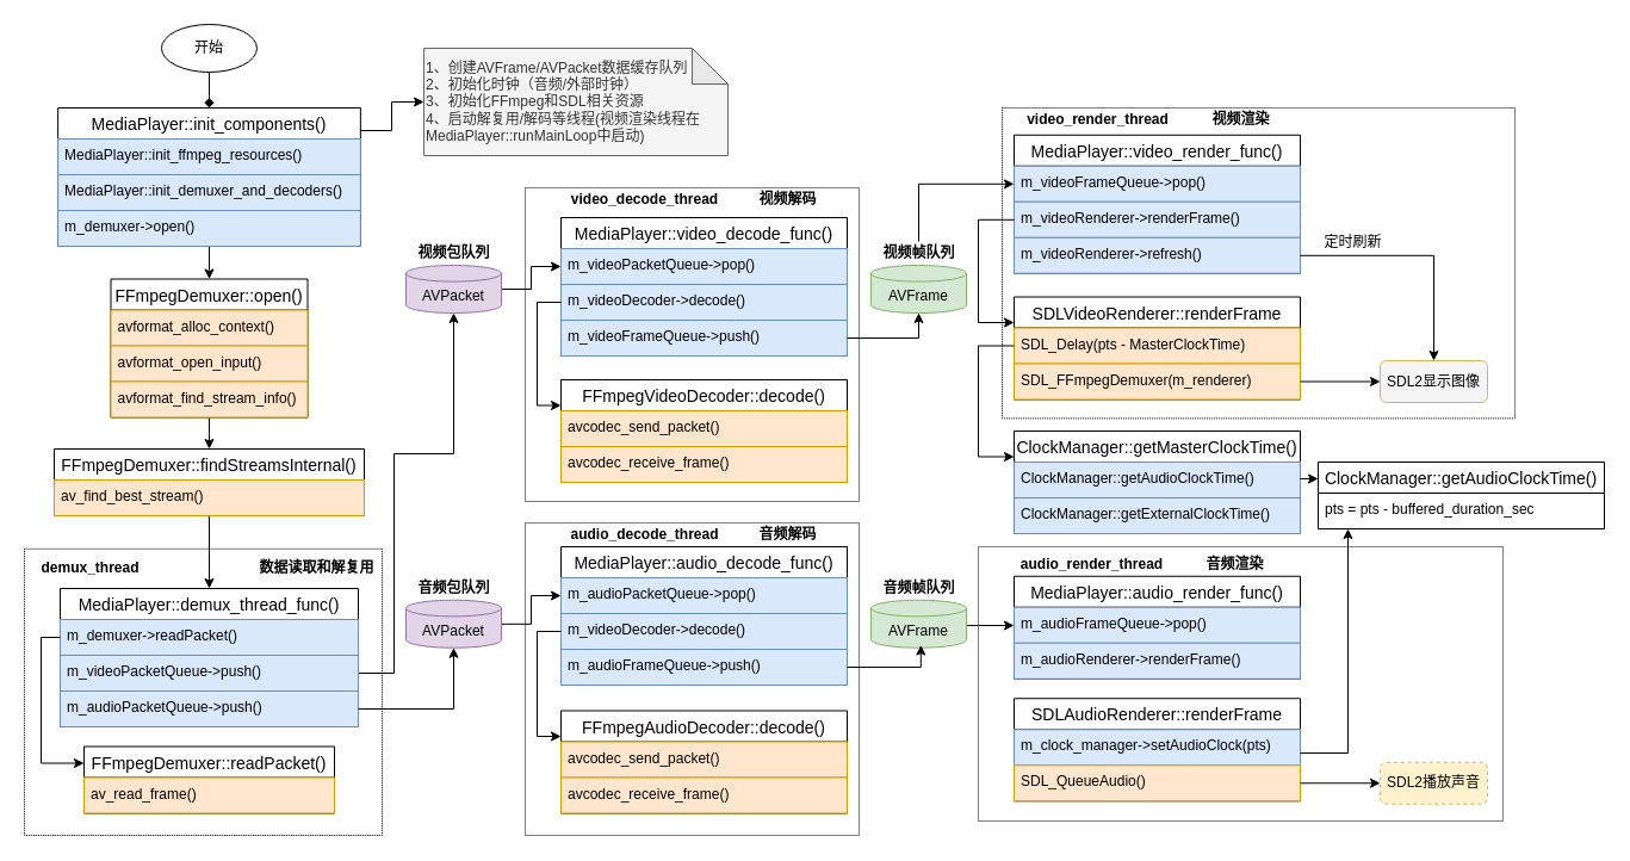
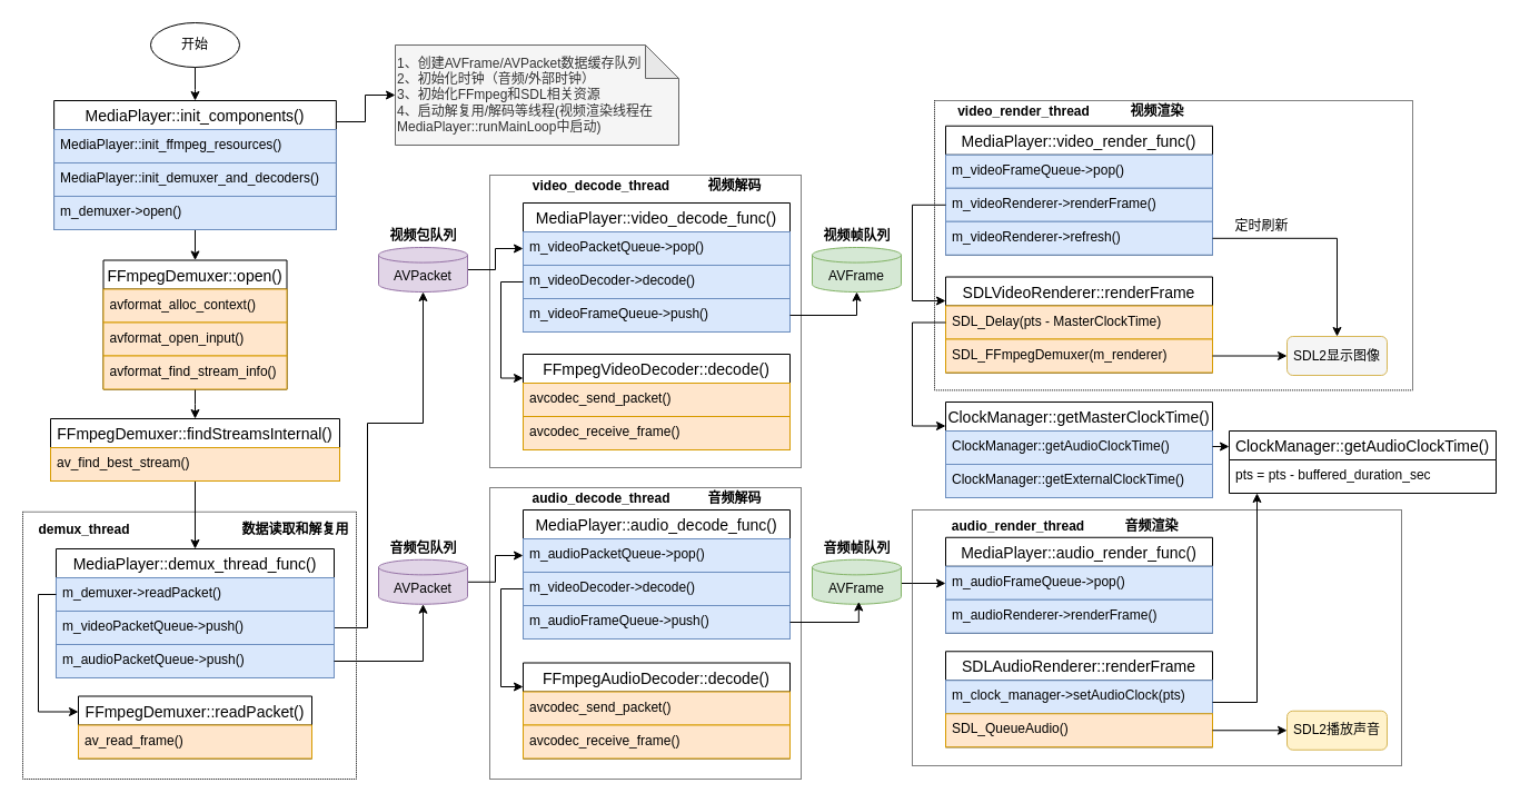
- <mxCell id="7" style="edgeStyle=orthogonalEdgeStyle;rounded=0;orthogonalLoop=1;jettySize=auto;html=1;endArrow=diamond;" parent="1" source="8" target="37" edge="1"><mxGeometry relative="1" as="geometry" /></mxCell>
+ <mxCell id="7" style="edgeStyle=orthogonalEdgeStyle;rounded=0;orthogonalLoop=1;jettySize=auto;html=1;" parent="1" source="8" target="37" edge="1"><mxGeometry relative="1" as="geometry" /></mxCell>
- <mxCell id="23" style="edgeStyle=orthogonalEdgeStyle;rounded=0;orthogonalLoop=1;jettySize=auto;html=1;" parent="1" source="24" target="57" edge="1"><mxGeometry relative="1" as="geometry" /></mxCell>
- <mxCell id="93" value="SDL2播放声音" style="rounded=1;whiteSpace=wrap;html=1;shadow=0;fillColor=#fff2cc;strokeColor=#d6b656;dashed=1;" parent="1" vertex="1"><mxGeometry x="1157" y="638.75" width="90" height="35" as="geometry" /></mxCell>
+ <mxCell id="93" value="SDL2播放声音" style="rounded=1;whiteSpace=wrap;html=1;shadow=0;fillColor=#fff2cc;strokeColor=#d6b656;" parent="1" vertex="1"><mxGeometry x="1157" y="638.75" width="90" height="35" as="geometry" /></mxCell>
